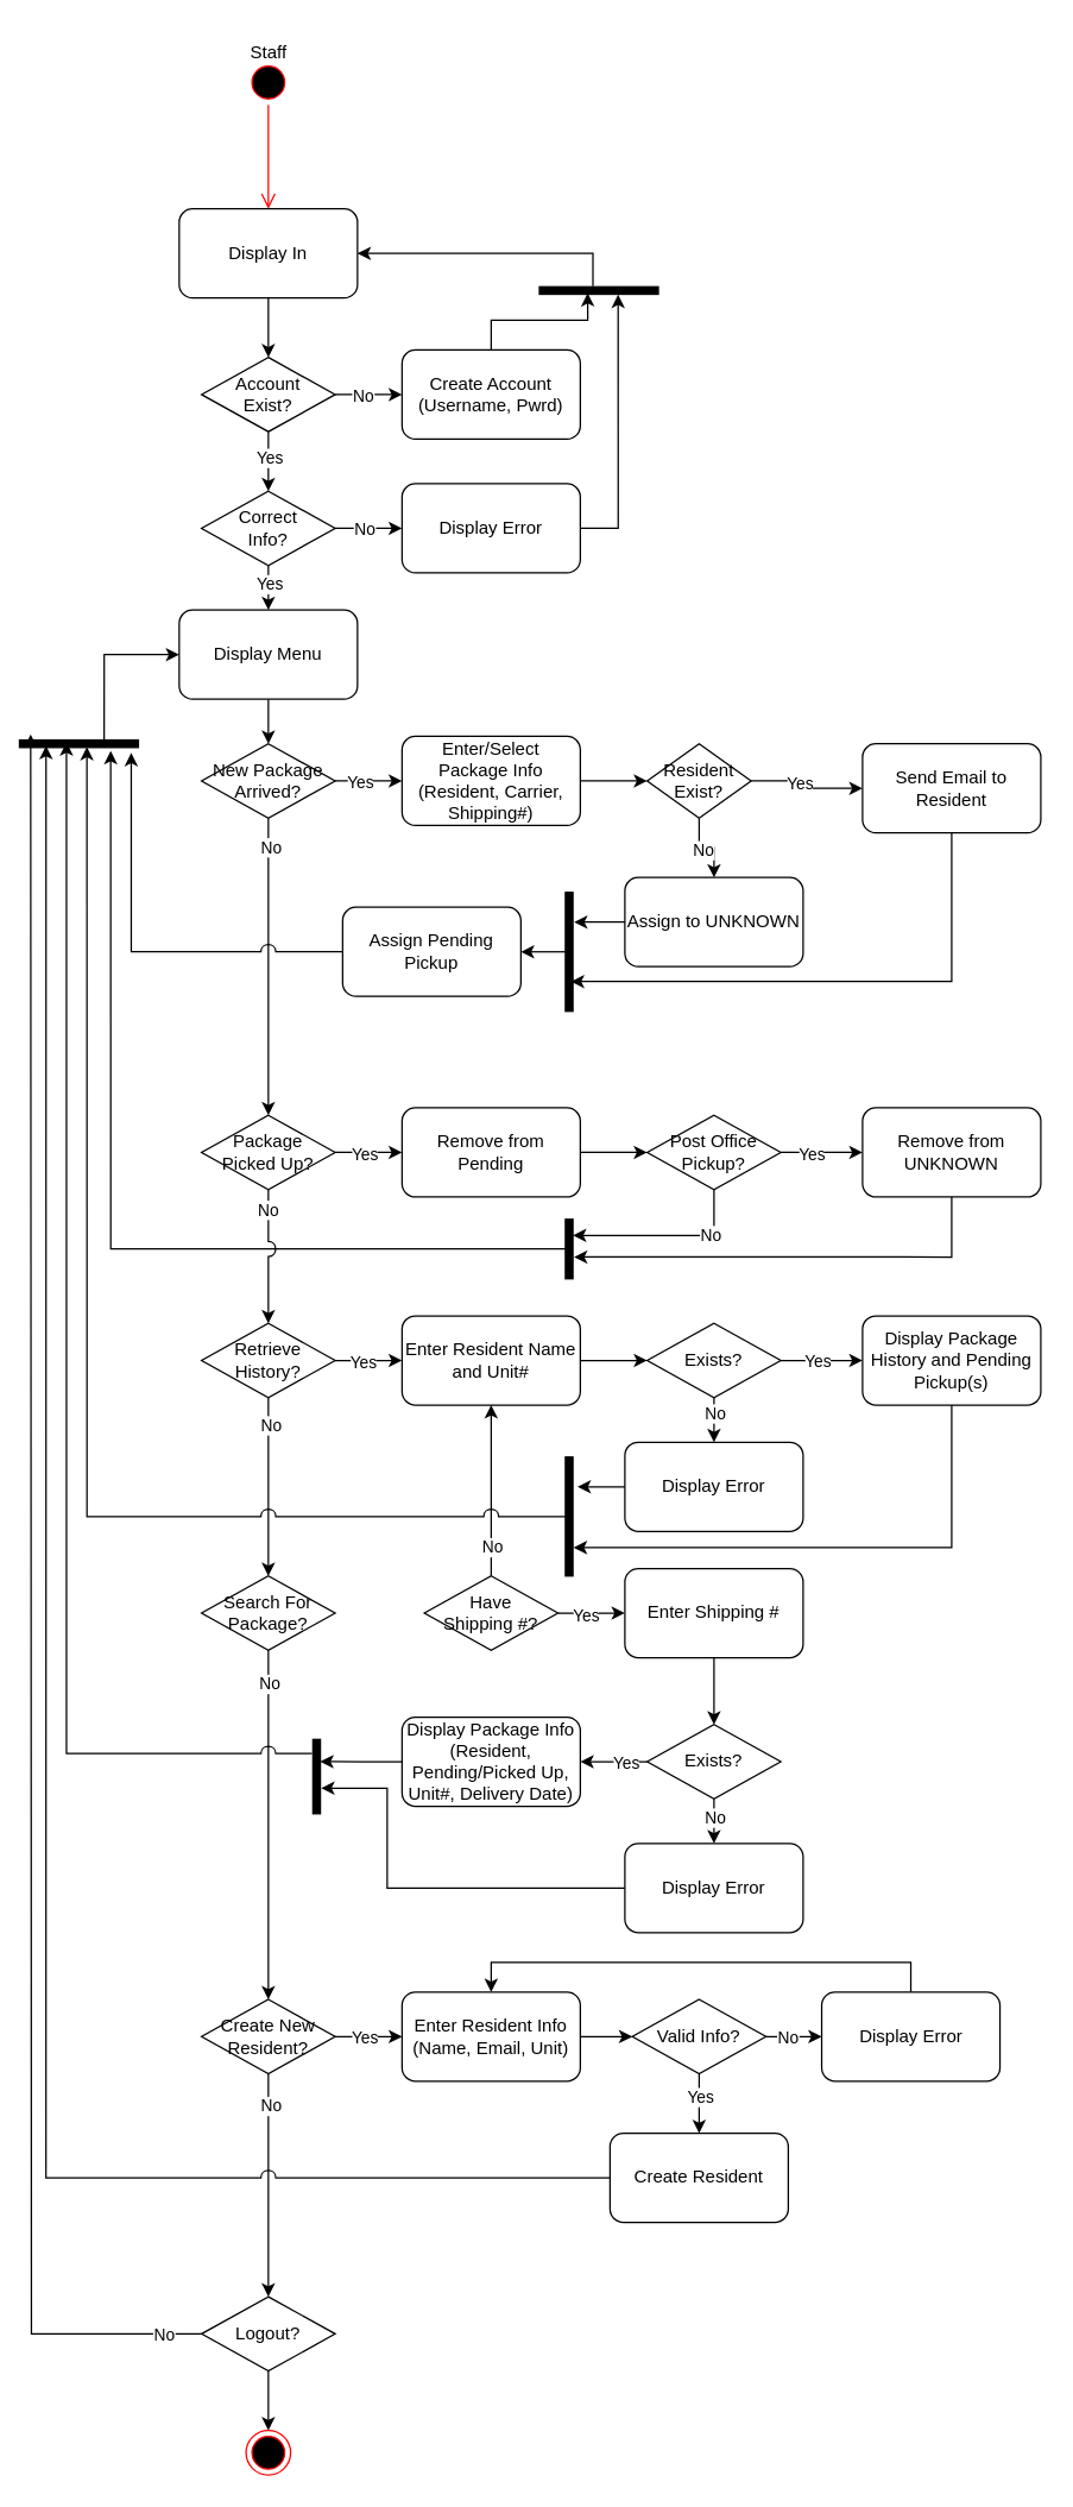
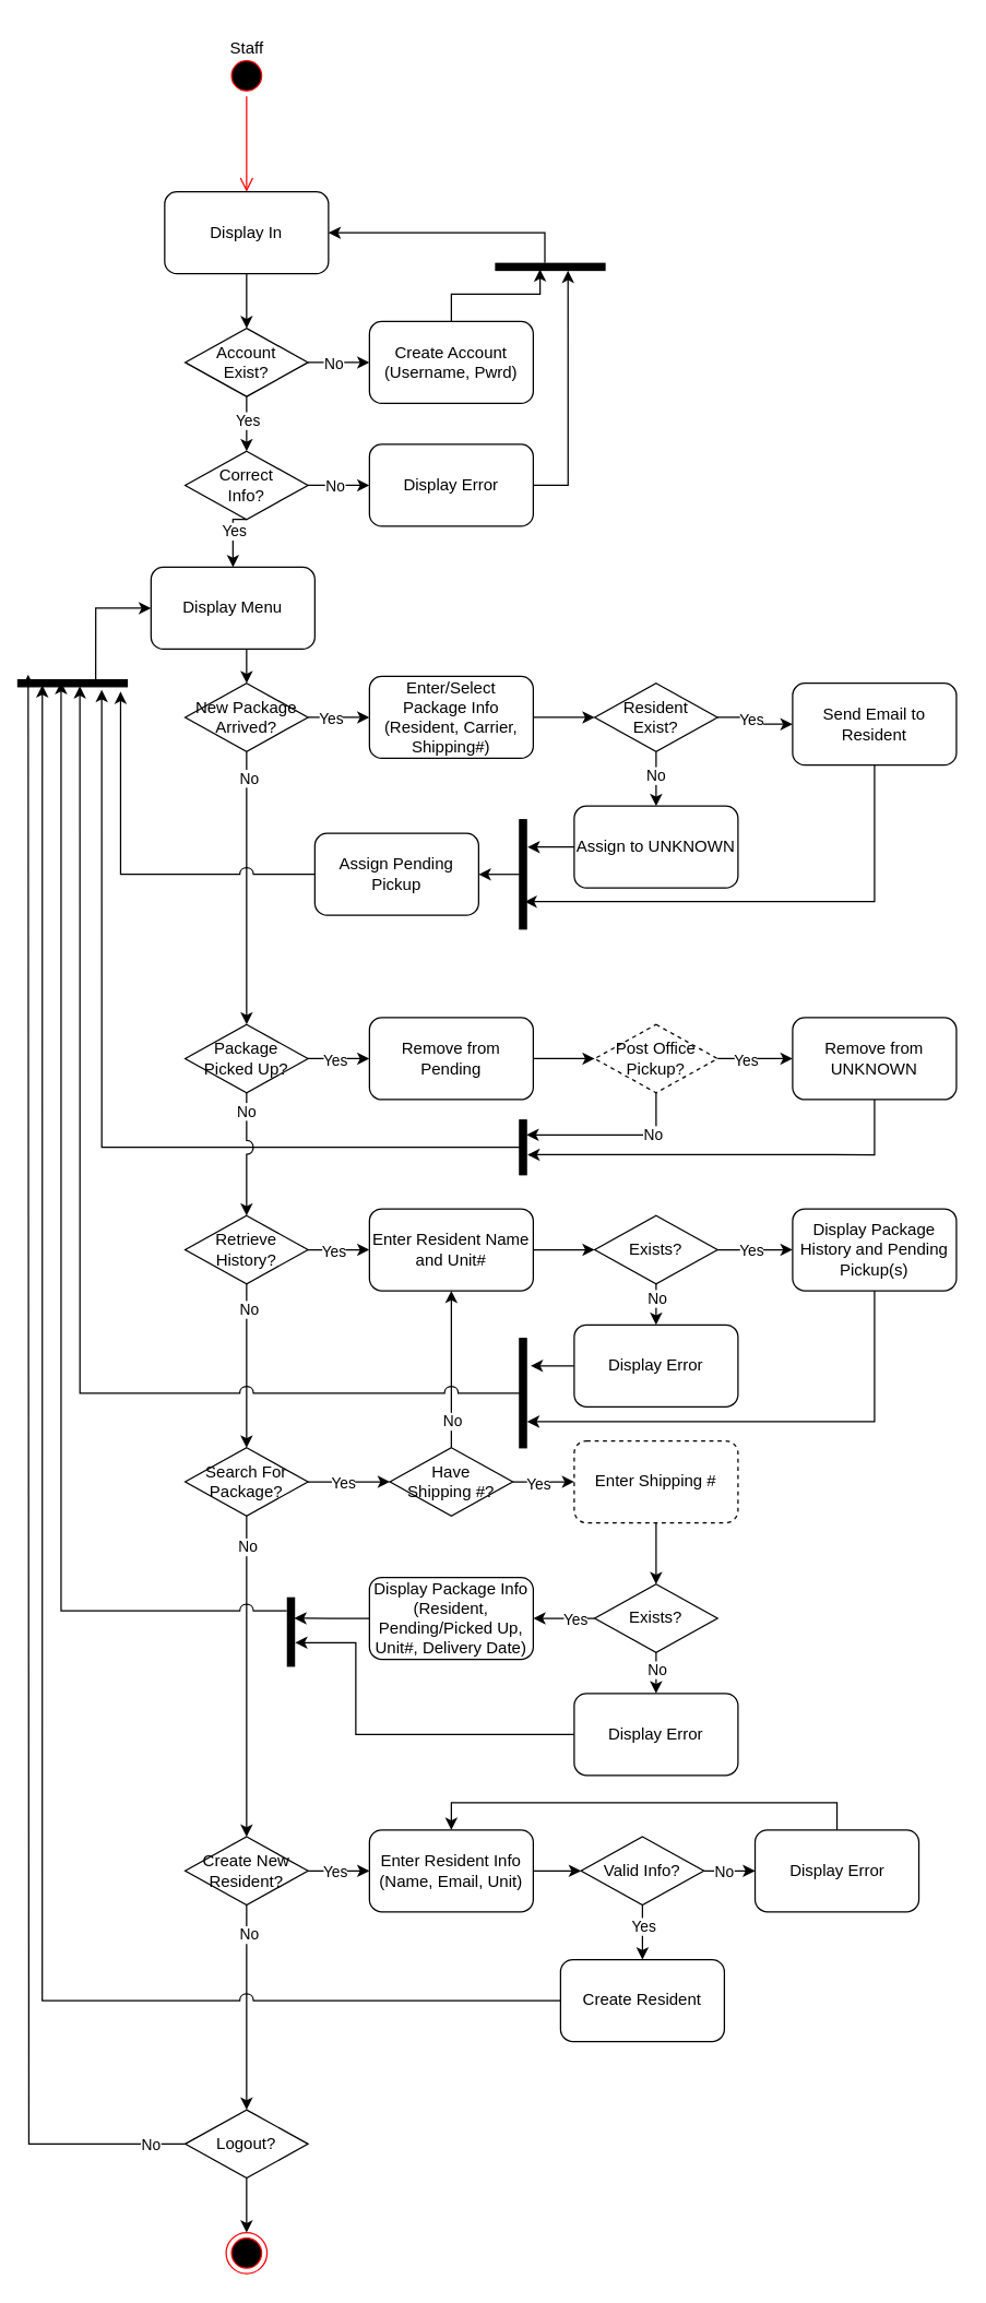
- <mxCell id="13" value="Display Menu" style="rounded=1;whiteSpace=wrap;html=1;" parent="1" vertex="1"><mxGeometry x="120" y="410" width="120" height="60" as="geometry" /></mxCell>
+ <mxCell id="13" value="Display Menu" style="rounded=1;whiteSpace=wrap;html=1;" parent="1" vertex="1"><mxGeometry x="110" y="415" width="120" height="60" as="geometry" /></mxCell>
- <mxCell id="64" value="Resident &lt;br&gt;Exist?" style="rhombus;whiteSpace=wrap;html=1;" parent="1" vertex="1"><mxGeometry x="435" y="500" width="70" height="50" as="geometry" /></mxCell>
+ <mxCell id="64" value="Resident &lt;br&gt;Exist?" style="rhombus;whiteSpace=wrap;html=1;" parent="1" vertex="1"><mxGeometry x="435" y="500" width="90" height="50" as="geometry" /></mxCell>
- <mxCell id="85" value="Post Office Pickup?" style="rhombus;whiteSpace=wrap;html=1;" parent="1" vertex="1"><mxGeometry x="435" y="750" width="90" height="50" as="geometry" /></mxCell>
+ <mxCell id="85" value="Post Office Pickup?" style="rhombus;whiteSpace=wrap;html=1;dashed=1;" parent="1" vertex="1"><mxGeometry x="435" y="750" width="90" height="50" as="geometry" /></mxCell>
+ <mxCell id="18" style="edgeStyle=orthogonalEdgeStyle;rounded=0;orthogonalLoop=1;jettySize=auto;html=1;exitX=1;exitY=0.5;exitDx=0;exitDy=0;entryX=0;entryY=0.5;entryDx=0;entryDy=0;" parent="1" source="22" target="6" edge="1"><mxGeometry relative="1" as="geometry" /></mxCell>
+ <mxCell id="19" value="Yes" style="edgeLabel;html=1;align=center;verticalAlign=middle;resizable=0;points=[];" vertex="1" connectable="0" parent="18"><mxGeometry x="-0.173" relative="1" as="geometry"><mxPoint as="offset" /></mxGeometry></mxCell>
- <mxCell id="116" value="Enter Shipping #" style="rounded=1;whiteSpace=wrap;html=1;" vertex="1" parent="1"><mxGeometry x="420" y="1055" width="120" height="60" as="geometry" /></mxCell>
+ <mxCell id="116" value="Enter Shipping #" style="rounded=1;whiteSpace=wrap;html=1;dashed=1;" vertex="1" parent="1"><mxGeometry x="420" y="1055" width="120" height="60" as="geometry" /></mxCell>
